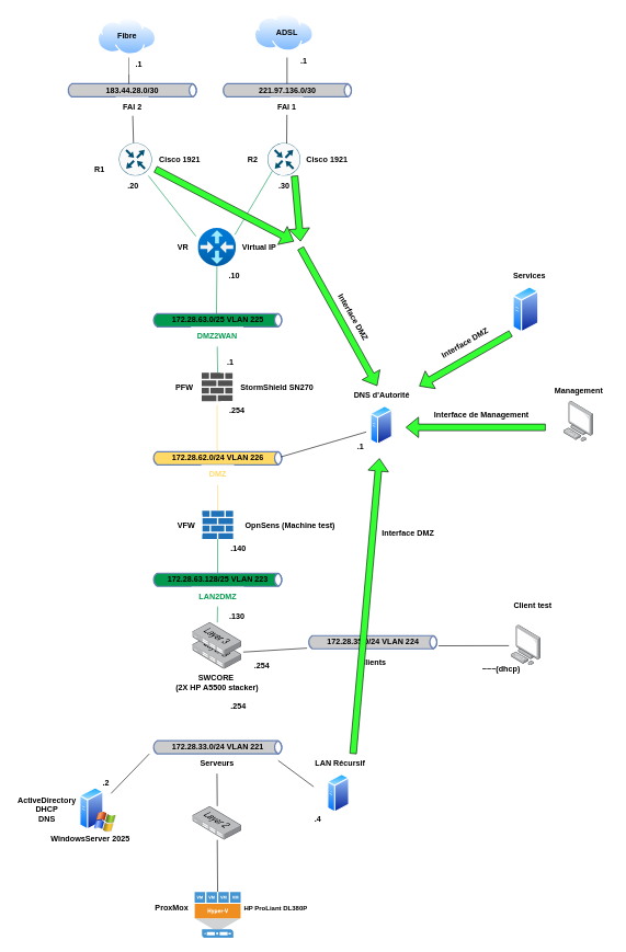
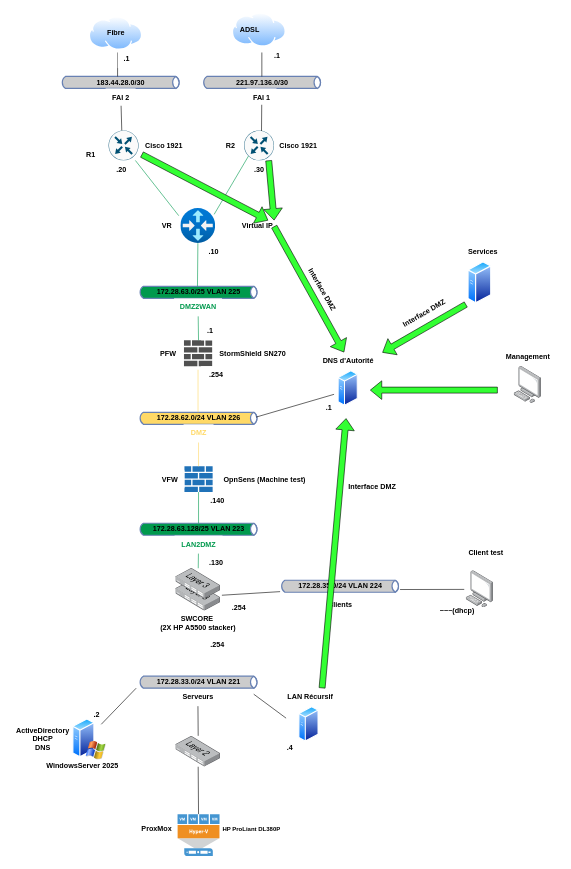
- <mxCell id="44" value="ADSL" style="text;html=1;align=center;verticalAlign=middle;resizable=0;points=[];autosize=1;strokeColor=none;fillColor=none;fontStyle=1" parent="1" vertex="1"><mxGeometry x="410" y="34.05" width="50" height="30" as="geometry" /></mxCell>
+ <mxCell id="44" value="ADSL" style="text;html=1;align=center;verticalAlign=middle;resizable=0;points=[];autosize=1;strokeColor=none;fillColor=none;fontStyle=1" parent="1" vertex="1"><mxGeometry x="390" y="34.05" width="50" height="30" as="geometry" /></mxCell>
- <mxCell id="30" value="Virtual IP" style="text;html=1;align=center;verticalAlign=middle;resizable=0;points=[];autosize=1;fillColor=default;fontStyle=1" parent="1" vertex="1"><mxGeometry x="358.2" y="361" width="70" height="30" as="geometry" /></mxCell>
+ <mxCell id="30" value="Virtual IP" style="text;html=1;align=center;verticalAlign=middle;resizable=0;points=[];autosize=1;fillColor=default;fontStyle=1" parent="1" vertex="1"><mxGeometry x="393.2" y="361" width="70" height="30" as="geometry" /></mxCell>
- <mxCell id="95" value="&lt;b style=&quot;background-color: light-dark(#ffffff, var(--ge-dark-color, #121212));&quot;&gt;Interface de Management&lt;/b&gt;" style="text;html=1;align=center;verticalAlign=middle;resizable=0;points=[];autosize=1;strokeColor=none;fillColor=none;" parent="1" vertex="1"><mxGeometry x="646" y="617" width="170" height="30" as="geometry" /></mxCell>
